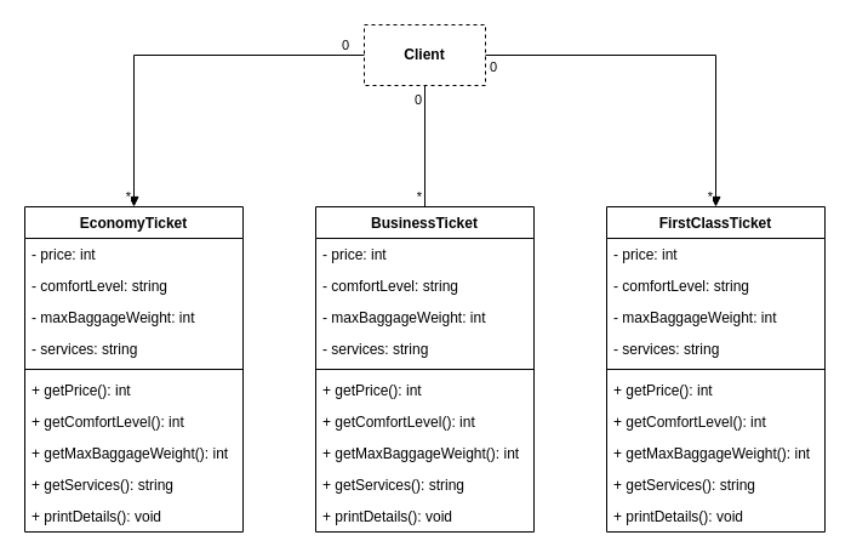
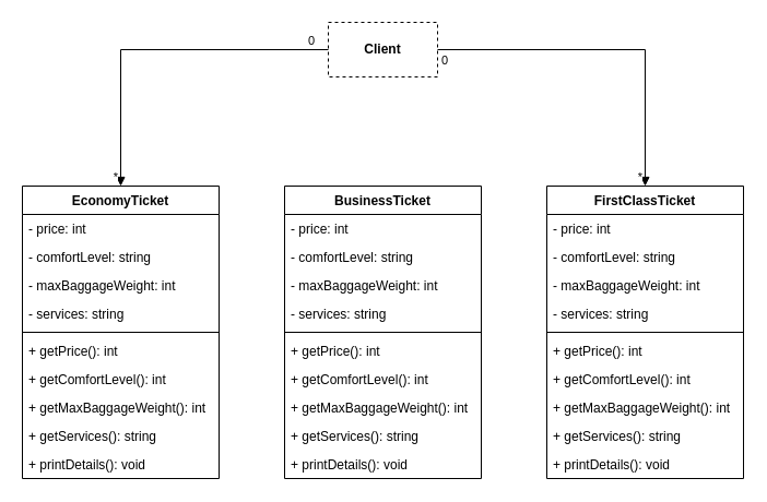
- <mxCell id="39" value="" style="endArrow=none;html=1;edgeStyle=orthogonalEdgeStyle;rounded=0;exitX=0.5;exitY=1;exitDx=0;exitDy=0;entryX=0.5;entryY=0;entryDx=0;entryDy=0;" edge="1" parent="1" source="2" target="14"><mxGeometry relative="1" as="geometry"><mxPoint x="430" y="80" as="sourcePoint" /><mxPoint x="240" y="205" as="targetPoint" /></mxGeometry></mxCell>
- <mxCell id="40" value="0" style="edgeLabel;resizable=0;html=1;align=left;verticalAlign=bottom;" connectable="0" vertex="1" parent="39"><mxGeometry x="-1" relative="1" as="geometry"><mxPoint x="-10" y="20" as="offset" /></mxGeometry></mxCell>
- <mxCell id="41" value="*" style="edgeLabel;resizable=0;html=1;align=right;verticalAlign=bottom;" connectable="0" vertex="1" parent="39"><mxGeometry x="1" relative="1" as="geometry"><mxPoint x="-2" as="offset" /></mxGeometry></mxCell>
